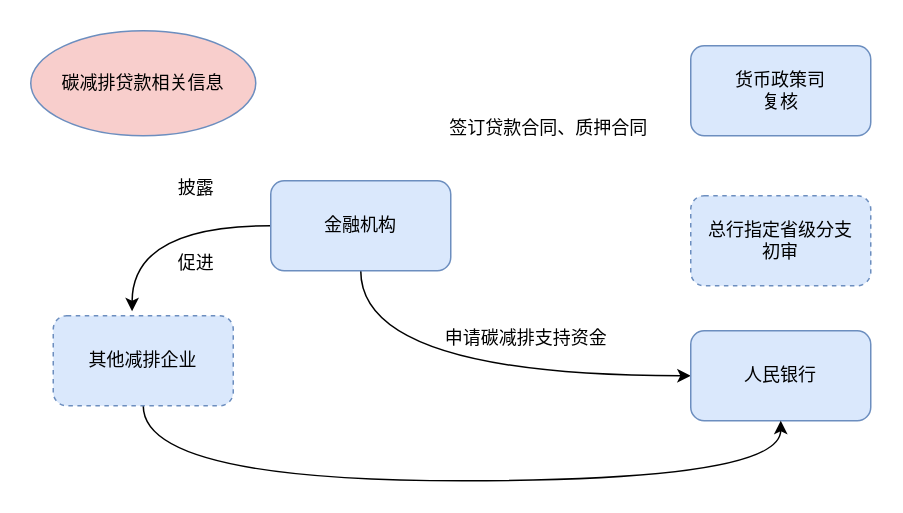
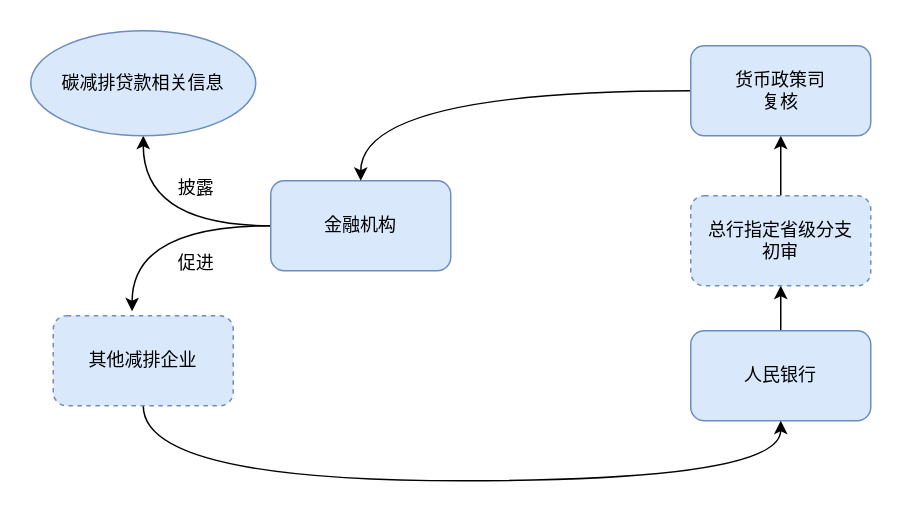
- <mxCell id="16" value="碳减排贷款相关信息" style="ellipse;whiteSpace=wrap;html=1;fillColor=#f8cecc;strokeColor=#6c8ebf;rounded=1;" vertex="1" parent="1"><mxGeometry x="20" y="20" width="150" height="70" as="geometry" /></mxCell>
+ <mxCell id="16" value="碳减排贷款相关信息" style="ellipse;whiteSpace=wrap;html=1;fillColor=#dae8fc;strokeColor=#6c8ebf;rounded=1;" vertex="1" parent="1"><mxGeometry x="20" y="20" width="150" height="70" as="geometry" /></mxCell>
+ <mxCell id="13" style="edgeStyle=orthogonalEdgeStyle;curved=1;orthogonalLoop=1;jettySize=auto;html=1;entryX=0.5;entryY=0;entryDx=0;entryDy=0;" edge="1" parent="1" source="14" target="5"><mxGeometry relative="1" as="geometry" /></mxCell>
- <mxCell id="15" value="签订贷款合同、质押合同" style="text;html=1;align=center;verticalAlign=middle;resizable=0;points=[];autosize=1;strokeColor=none;fillColor=none;" vertex="1" parent="1"><mxGeometry x="285" y="70" width="160" height="30" as="geometry" /></mxCell>
+ <mxCell id="11" value="" style="edgeStyle=orthogonalEdgeStyle;rounded=0;orthogonalLoop=1;jettySize=auto;html=1;" edge="1" parent="1" source="12" target="14"><mxGeometry relative="1" as="geometry" /></mxCell>
+ <mxCell id="3" value="" style="edgeStyle=orthogonalEdgeStyle;curved=1;orthogonalLoop=1;jettySize=auto;html=1;" edge="1" parent="1" source="5" target="16"><mxGeometry relative="1" as="geometry" /></mxCell>
+ <mxCell id="6" style="edgeStyle=orthogonalEdgeStyle;rounded=0;orthogonalLoop=1;jettySize=auto;html=1;entryX=0.5;entryY=1;entryDx=0;entryDy=0;" edge="1" parent="1" source="7" target="12"><mxGeometry relative="1" as="geometry" /></mxCell>
- <mxCell id="10" value="申请碳减排支持资金" style="text;html=1;align=center;verticalAlign=middle;resizable=0;points=[];autosize=1;strokeColor=none;fillColor=none;" vertex="1" parent="1"><mxGeometry x="285" y="210" width="130" height="30" as="geometry" /></mxCell>
- <mxCell id="2" style="edgeStyle=orthogonalEdgeStyle;curved=1;orthogonalLoop=1;jettySize=auto;html=1;entryX=0;entryY=0.5;entryDx=0;entryDy=0;exitX=0.5;exitY=1;exitDx=0;exitDy=0;" edge="1" parent="1" source="5" target="7"><mxGeometry relative="1" as="geometry" /></mxCell>
